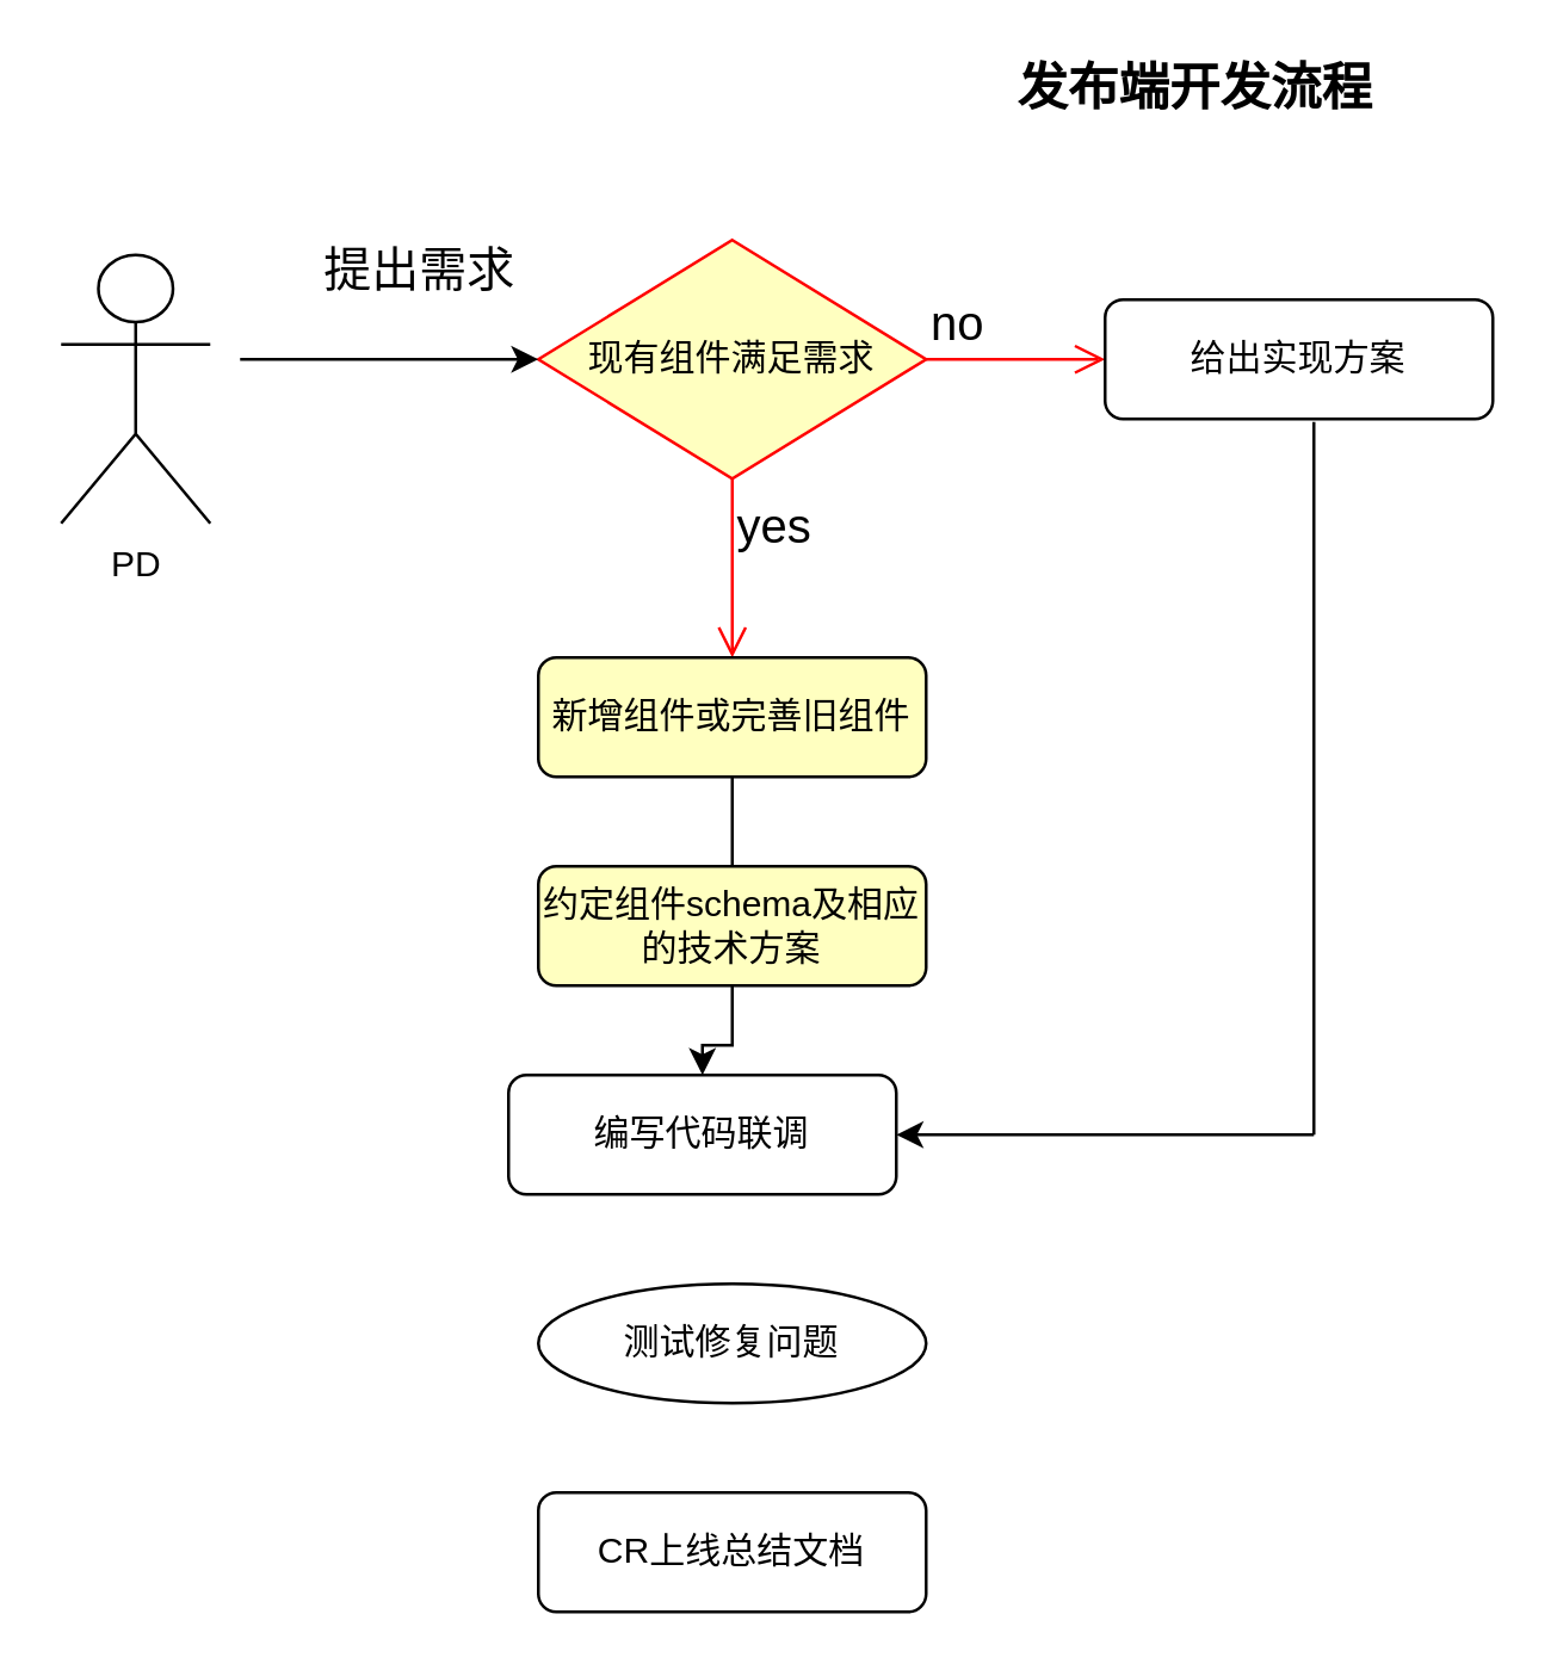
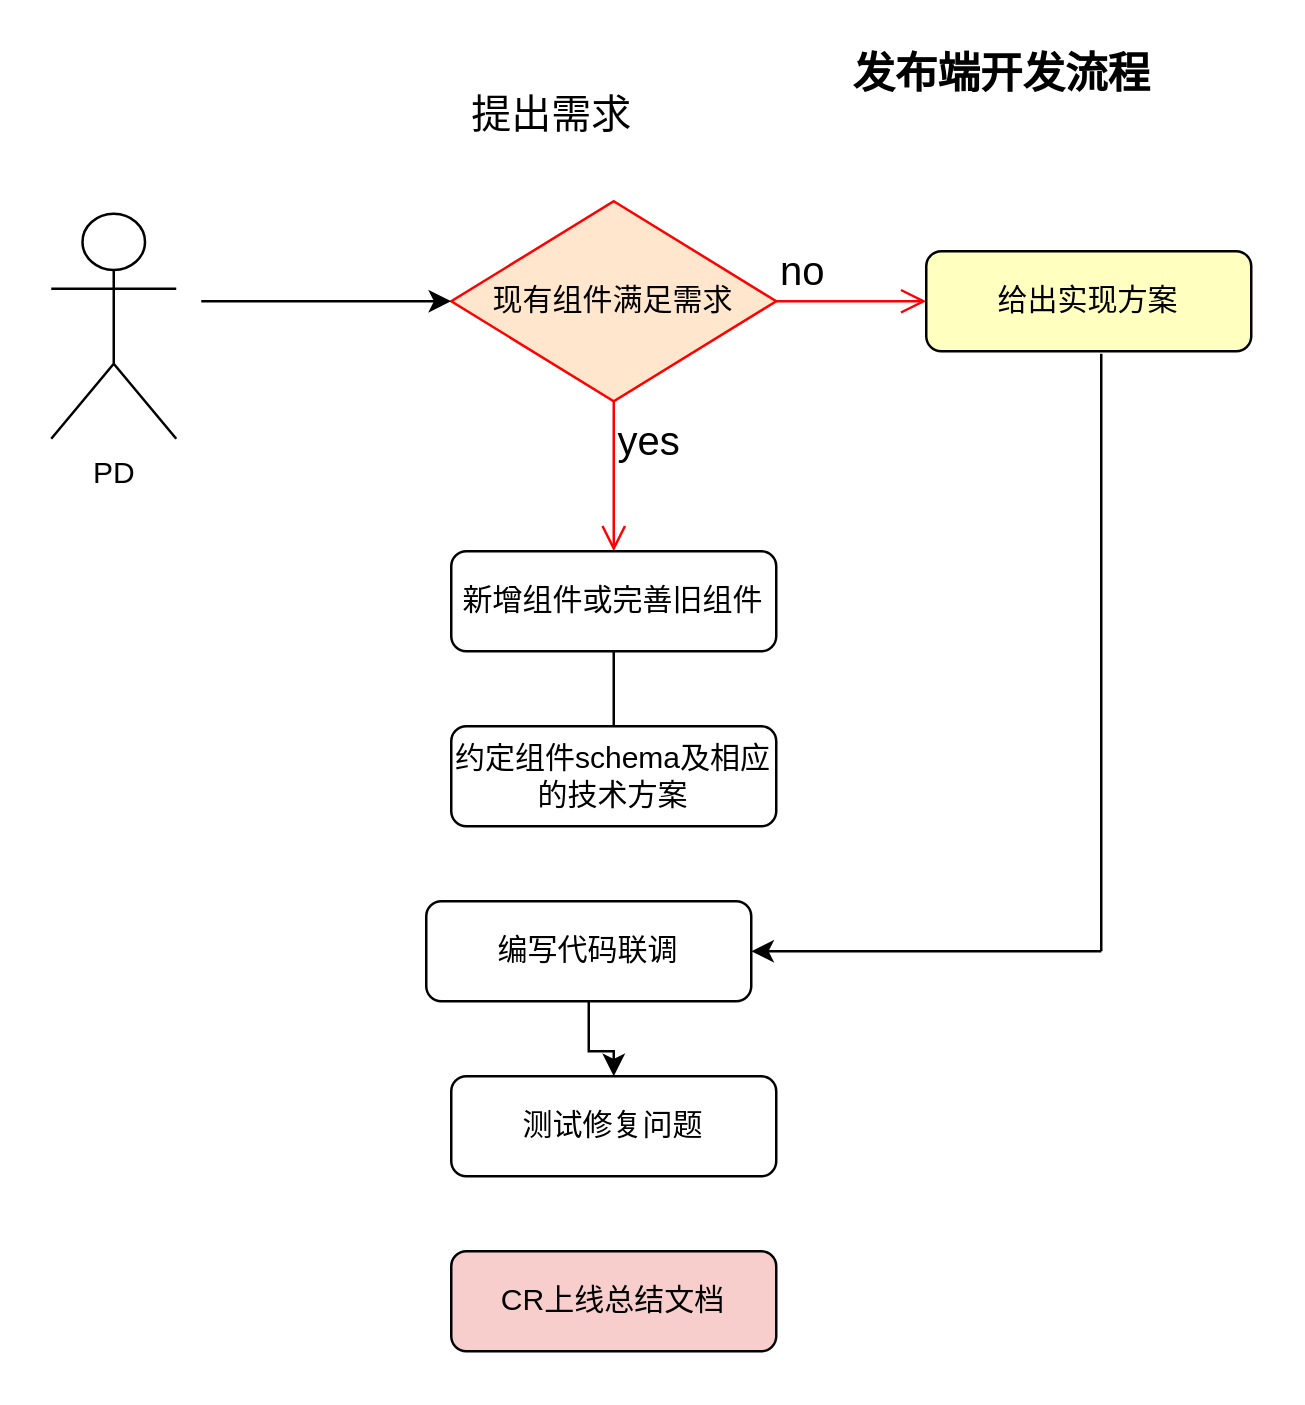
- <mxCell id="6" value="&lt;font style=&quot;font-size: 16px&quot;&gt;提出需求&lt;/font&gt;" style="text;html=1;align=center;verticalAlign=middle;resizable=0;points=[];autosize=1;strokeColor=none;" vertex="1" parent="1"><mxGeometry x="100" y="80" width="80" height="20" as="geometry" /></mxCell>
+ <mxCell id="6" value="&lt;font style=&quot;font-size: 16px&quot;&gt;提出需求&lt;/font&gt;" style="text;html=1;align=center;verticalAlign=middle;resizable=0;points=[];autosize=1;strokeColor=none;" vertex="1" parent="1"><mxGeometry x="180" y="35" width="80" height="20" as="geometry" /></mxCell>
- <mxCell id="3" value="现有组件满足需求" style="rhombus;whiteSpace=wrap;html=1;fillColor=#ffffc0;strokeColor=#ff0000;" vertex="1" parent="1"><mxGeometry x="180" y="80" width="130" height="80" as="geometry" /></mxCell>
+ <mxCell id="3" value="现有组件满足需求" style="rhombus;whiteSpace=wrap;html=1;fillColor=#ffe6cc;strokeColor=#ff0000;" vertex="1" parent="1"><mxGeometry x="180" y="80" width="130" height="80" as="geometry" /></mxCell>
- <mxCell id="17" value="给出实现方案" style="rounded=1;whiteSpace=wrap;html=1;" vertex="1" parent="1"><mxGeometry x="370" y="100" width="130" height="40" as="geometry" /></mxCell>
+ <mxCell id="17" value="给出实现方案" style="rounded=1;whiteSpace=wrap;html=1;fillColor=#ffffc0;" vertex="1" parent="1"><mxGeometry x="370" y="100" width="130" height="40" as="geometry" /></mxCell>
- <mxCell id="10" value="新增组件或完善旧组件" style="rounded=1;whiteSpace=wrap;html=1;fillColor=#ffffc0;" vertex="1" parent="1"><mxGeometry x="180" y="220" width="130" height="40" as="geometry" /></mxCell>
+ <mxCell id="10" value="新增组件或完善旧组件" style="rounded=1;whiteSpace=wrap;html=1;" vertex="1" parent="1"><mxGeometry x="180" y="220" width="130" height="40" as="geometry" /></mxCell>
- <mxCell id="12" value="约定组件schema及相应的技术方案" style="rounded=1;whiteSpace=wrap;html=1;fillColor=#ffffc0;" vertex="1" parent="1"><mxGeometry x="180" y="290" width="130" height="40" as="geometry" /></mxCell>
+ <mxCell id="12" value="约定组件schema及相应的技术方案" style="rounded=1;whiteSpace=wrap;html=1;" vertex="1" parent="1"><mxGeometry x="180" y="290" width="130" height="40" as="geometry" /></mxCell>
- <mxCell id="11" value="" style="edgeStyle=orthogonalEdgeStyle;rounded=0;orthogonalLoop=1;jettySize=auto;html=1;" edge="1" parent="1" source="12" target="14"><mxGeometry relative="1" as="geometry" /></mxCell>
+ <mxCell id="13" value="" style="edgeStyle=orthogonalEdgeStyle;rounded=0;orthogonalLoop=1;jettySize=auto;html=1;" edge="1" parent="1" source="14" target="15"><mxGeometry relative="1" as="geometry" /></mxCell>
- <mxCell id="15" value="测试修复问题" style="ellipse;whiteSpace=wrap;html=1;" vertex="1" parent="1"><mxGeometry x="180" y="430" width="130" height="40" as="geometry" /></mxCell>
+ <mxCell id="15" value="测试修复问题" style="rounded=1;whiteSpace=wrap;html=1;" vertex="1" parent="1"><mxGeometry x="180" y="430" width="130" height="40" as="geometry" /></mxCell>
- <mxCell id="16" value="CR上线总结文档" style="rounded=1;whiteSpace=wrap;html=1;" vertex="1" parent="1"><mxGeometry x="180" y="500" width="130" height="40" as="geometry" /></mxCell>
+ <mxCell id="16" value="CR上线总结文档" style="rounded=1;whiteSpace=wrap;html=1;fillColor=#f8cecc;" vertex="1" parent="1"><mxGeometry x="180" y="500" width="130" height="40" as="geometry" /></mxCell>
